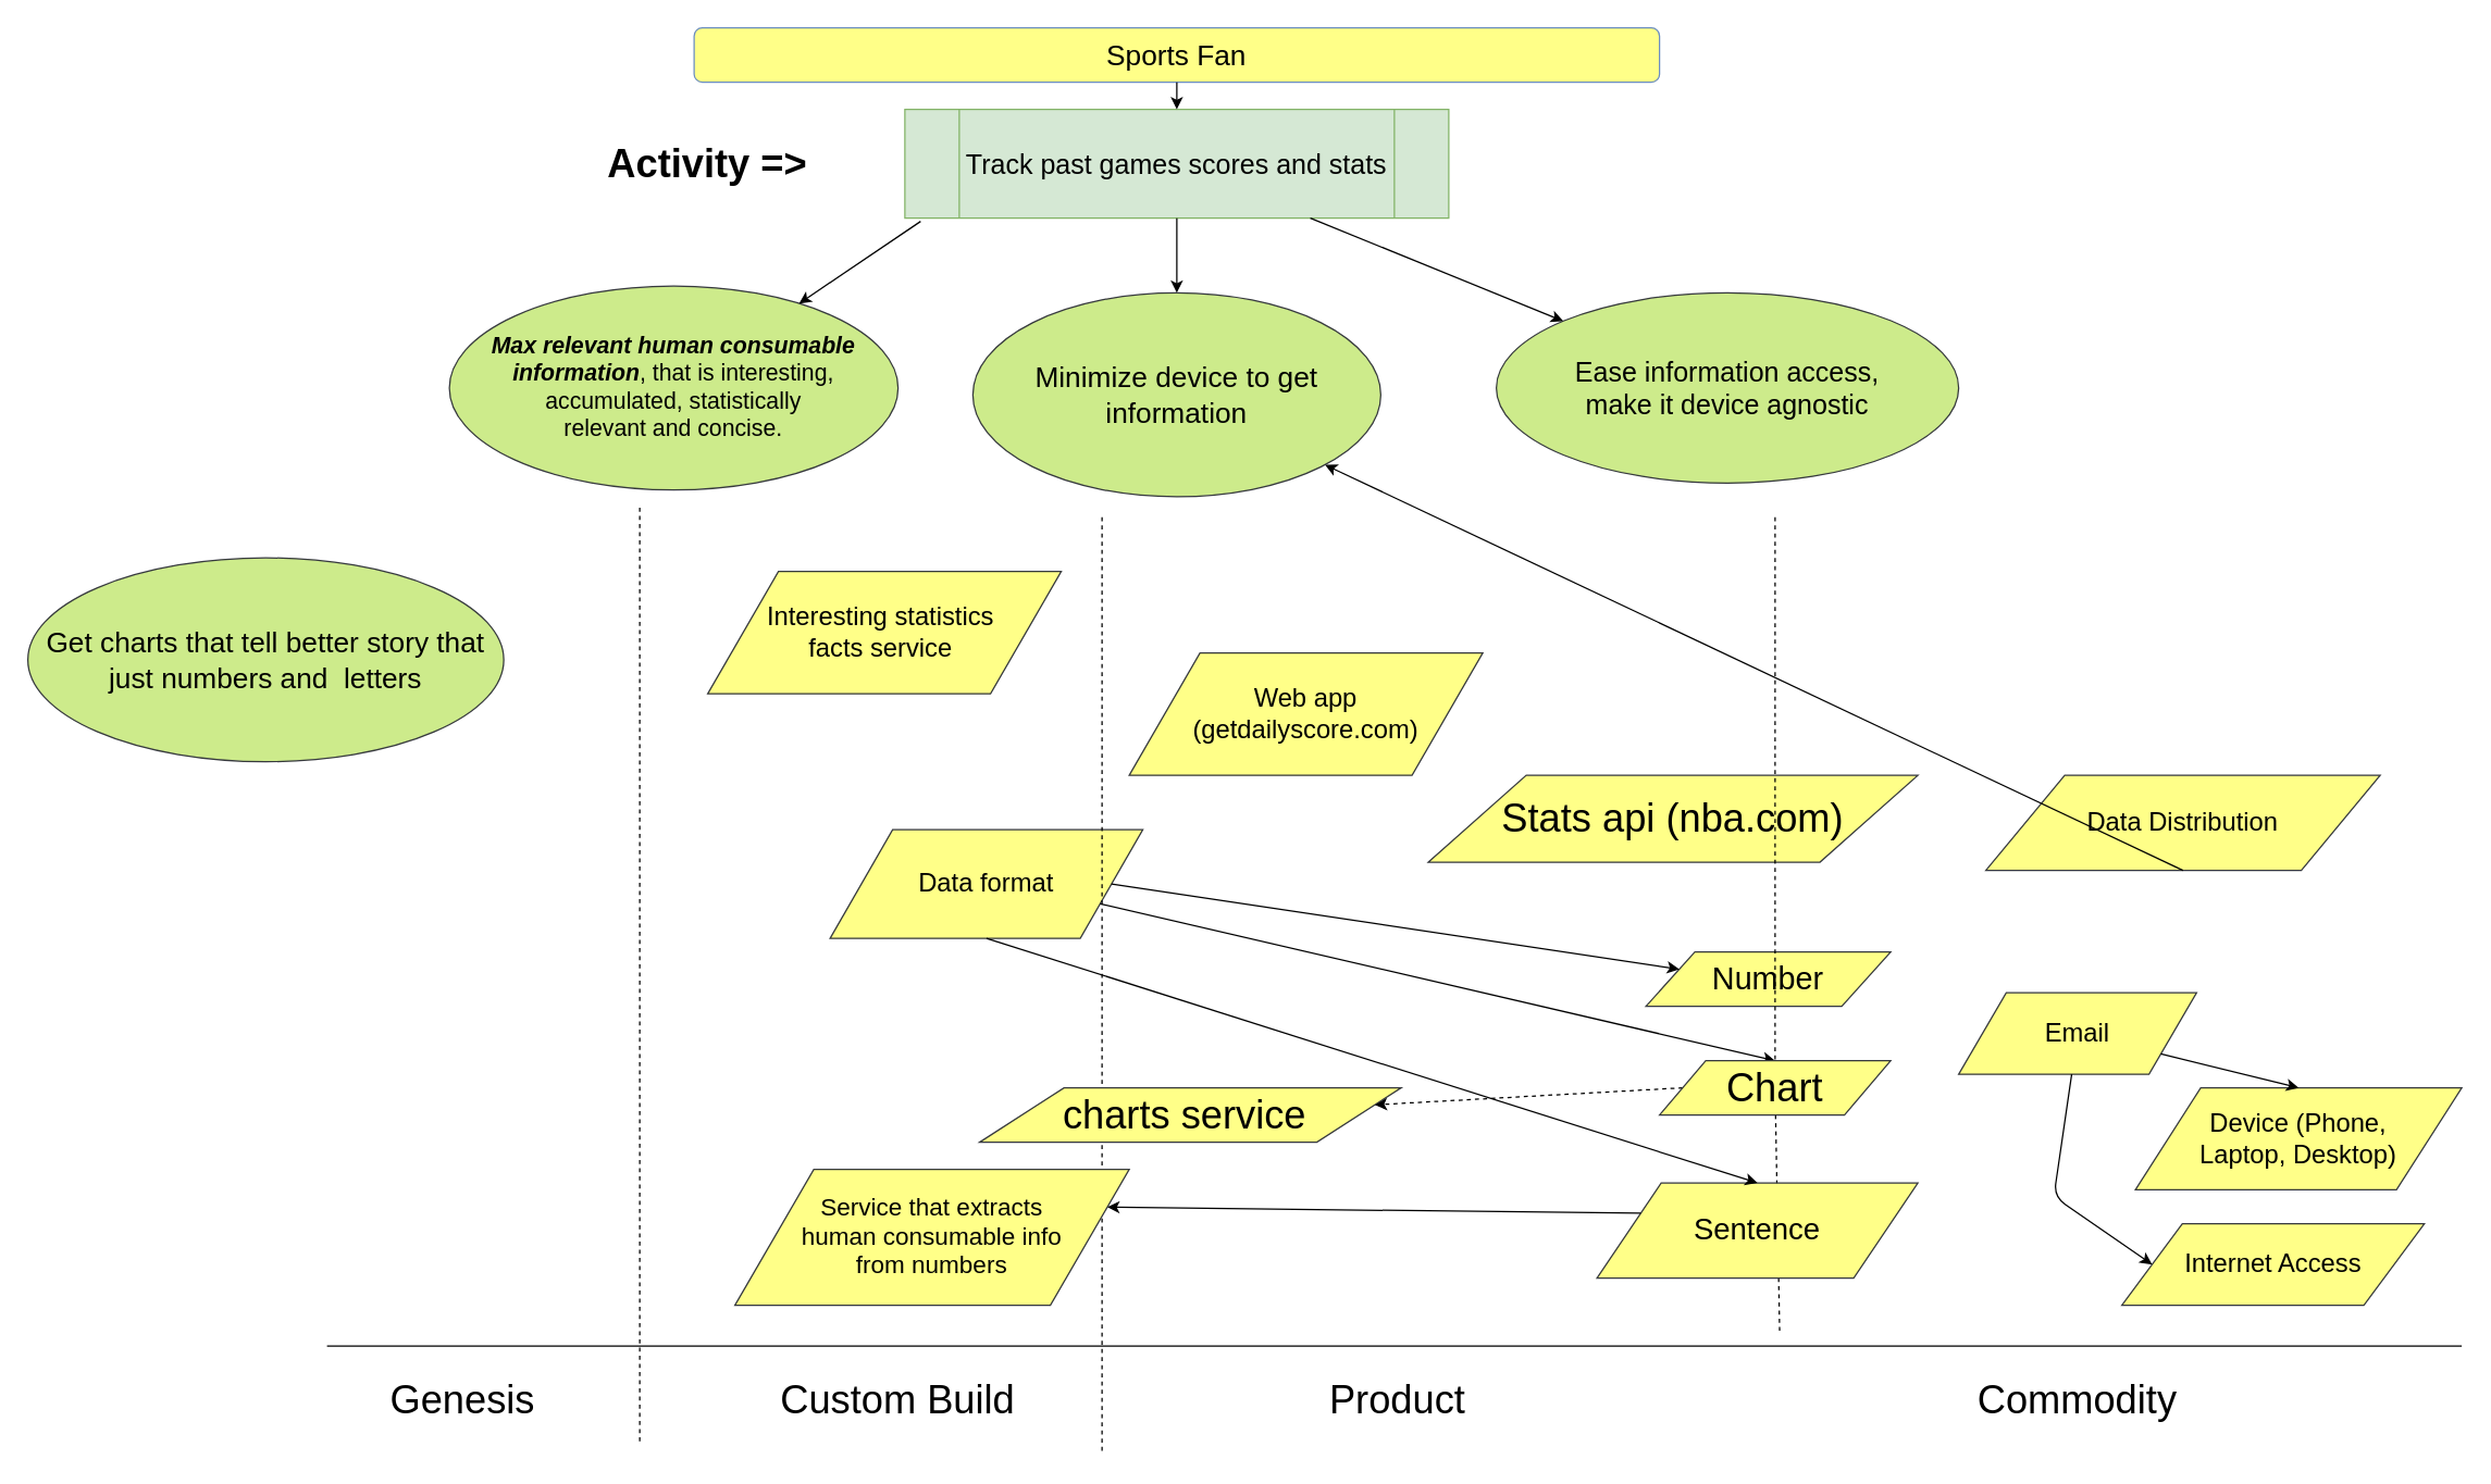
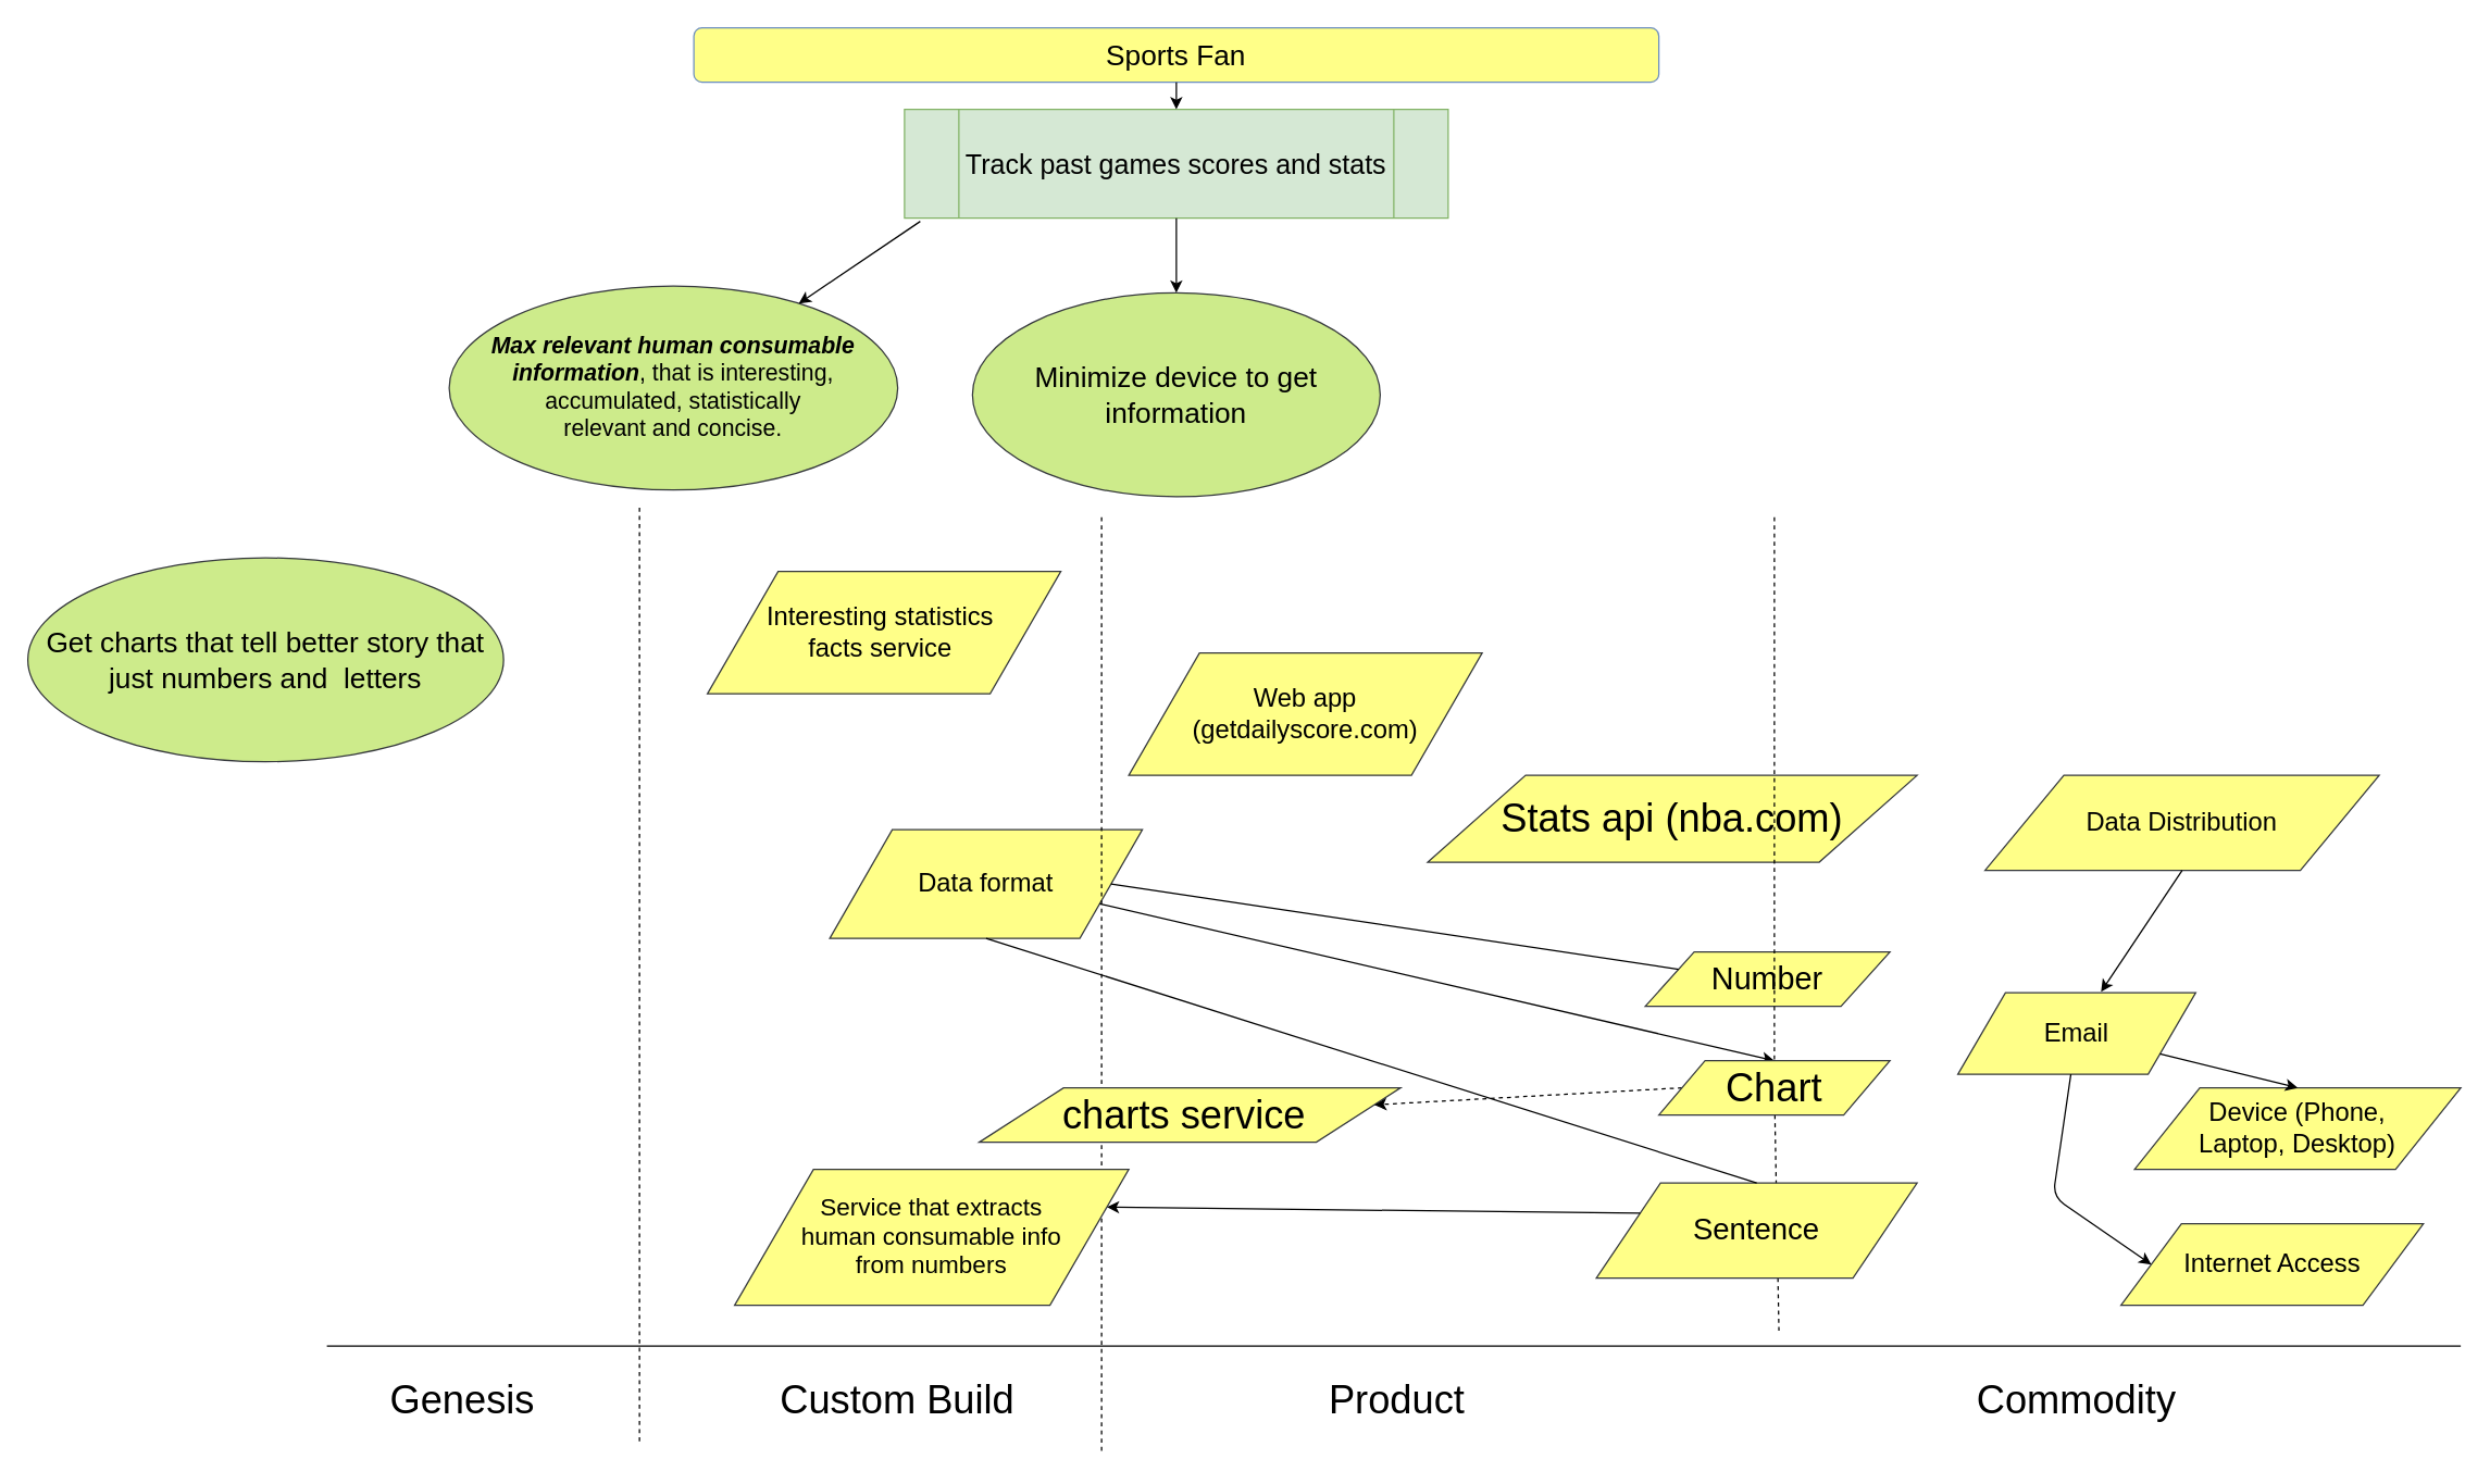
- <mxCell id="3" value="Activity =&amp;gt;" style="text;html=1;strokeColor=none;fillColor=none;align=center;verticalAlign=middle;whiteSpace=wrap;rounded=0;fontStyle=1;fontSize=29;" parent="1" vertex="1"><mxGeometry x="390" y="87.5" width="260" height="65" as="geometry" /></mxCell>
- <mxCell id="11" value="" style="endArrow=classic;html=1;" parent="1" source="4" target="7" edge="1"><mxGeometry width="50" height="50" relative="1" as="geometry"><mxPoint x="120" y="400" as="sourcePoint" /><mxPoint x="170" y="350" as="targetPoint" /></mxGeometry></mxCell>
- <mxCell id="7" value="Ease information access, &lt;br&gt;make it device agnostic" style="ellipse;whiteSpace=wrap;html=1;fillColor=#cdeb8b;strokeColor=#36393d;fontSize=20;" parent="1" vertex="1"><mxGeometry x="1100" y="215" width="340" height="140" as="geometry" /></mxCell>
- <mxCell id="28" value="" style="endArrow=classic;html=1;fontSize=29;exitX=0.5;exitY=1;exitDx=0;exitDy=0;" parent="1" source="27" target="6" edge="1"><mxGeometry width="50" height="50" relative="1" as="geometry"><mxPoint x="240" y="1140" as="sourcePoint" /><mxPoint x="290" y="1090" as="targetPoint" /></mxGeometry></mxCell>
+ <mxCell id="28" value="" style="endArrow=classic;html=1;fontSize=29;entryX=0.602;entryY=-0.011;entryDx=0;entryDy=0;entryPerimeter=0;exitX=0.5;exitY=1;exitDx=0;exitDy=0;" parent="1" source="27" target="14" edge="1"><mxGeometry width="50" height="50" relative="1" as="geometry"><mxPoint x="240" y="1140" as="sourcePoint" /><mxPoint x="290" y="1090" as="targetPoint" /></mxGeometry></mxCell>
- <mxCell id="37" value="" style="endArrow=classic;html=1;fontSize=18;exitX=1;exitY=0.5;exitDx=0;exitDy=0;entryX=0;entryY=0.25;entryDx=0;entryDy=0;" parent="1" source="13" target="36" edge="1"><mxGeometry width="50" height="50" relative="1" as="geometry"><mxPoint x="240" y="1140" as="sourcePoint" /><mxPoint x="290" y="1090" as="targetPoint" /></mxGeometry></mxCell>
+ <mxCell id="37" value="" style="endArrow=none;html=1;fontSize=18;exitX=1;exitY=0.5;exitDx=0;exitDy=0;entryX=0;entryY=0.25;entryDx=0;entryDy=0;" parent="1" source="13" target="36" edge="1"><mxGeometry width="50" height="50" relative="1" as="geometry"><mxPoint x="240" y="1140" as="sourcePoint" /><mxPoint x="290" y="1090" as="targetPoint" /></mxGeometry></mxCell>
- <mxCell id="15" value="Device (Phone, &lt;br&gt;Laptop, Desktop)" style="shape=parallelogram;perimeter=parallelogramPerimeter;whiteSpace=wrap;html=1;fontSize=19;fillColor=#ffff88;strokeColor=#36393d;" parent="1" vertex="1"><mxGeometry x="1570" y="800" width="240" height="75" as="geometry" /></mxCell>
+ <mxCell id="15" value="Device (Phone, &lt;br&gt;Laptop, Desktop)" style="shape=parallelogram;perimeter=parallelogramPerimeter;whiteSpace=wrap;html=1;fontSize=19;fillColor=#ffff88;strokeColor=#36393d;" parent="1" vertex="1"><mxGeometry x="1570" y="800" width="240" height="60" as="geometry" /></mxCell>
- <mxCell id="35" value="" style="endArrow=classic;html=1;fontSize=18;exitX=0.5;exitY=1;exitDx=0;exitDy=0;entryX=0.5;entryY=0;entryDx=0;entryDy=0;" parent="1" source="13" target="33" edge="1"><mxGeometry width="50" height="50" relative="1" as="geometry"><mxPoint x="240" y="1140" as="sourcePoint" /><mxPoint x="290" y="1090" as="targetPoint" /></mxGeometry></mxCell>
+ <mxCell id="35" value="" style="endArrow=none;html=1;fontSize=18;exitX=0.5;exitY=1;exitDx=0;exitDy=0;entryX=0.5;entryY=0;entryDx=0;entryDy=0;" parent="1" source="13" target="33" edge="1"><mxGeometry width="50" height="50" relative="1" as="geometry"><mxPoint x="240" y="1140" as="sourcePoint" /><mxPoint x="290" y="1090" as="targetPoint" /></mxGeometry></mxCell>
